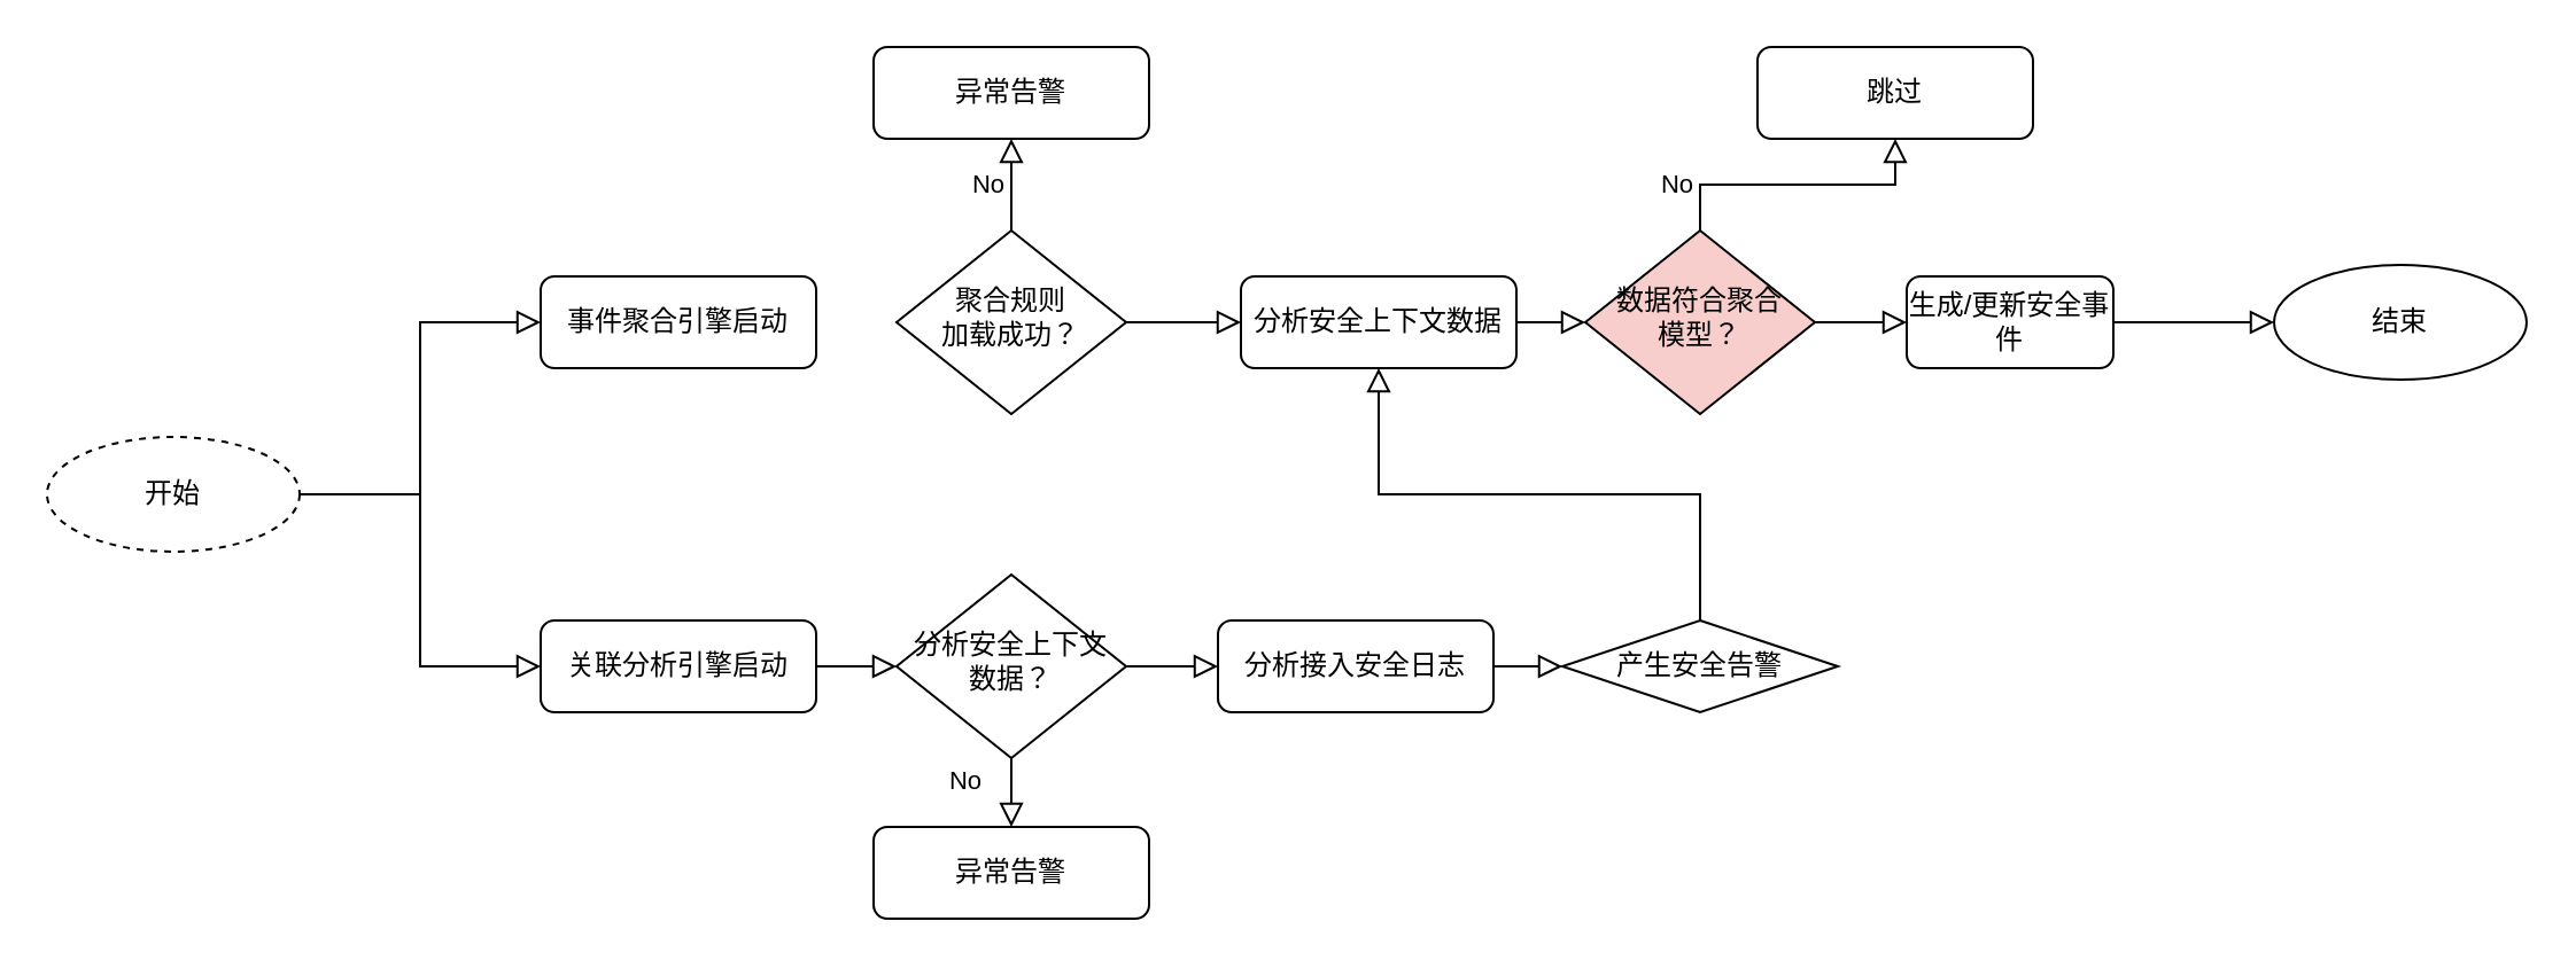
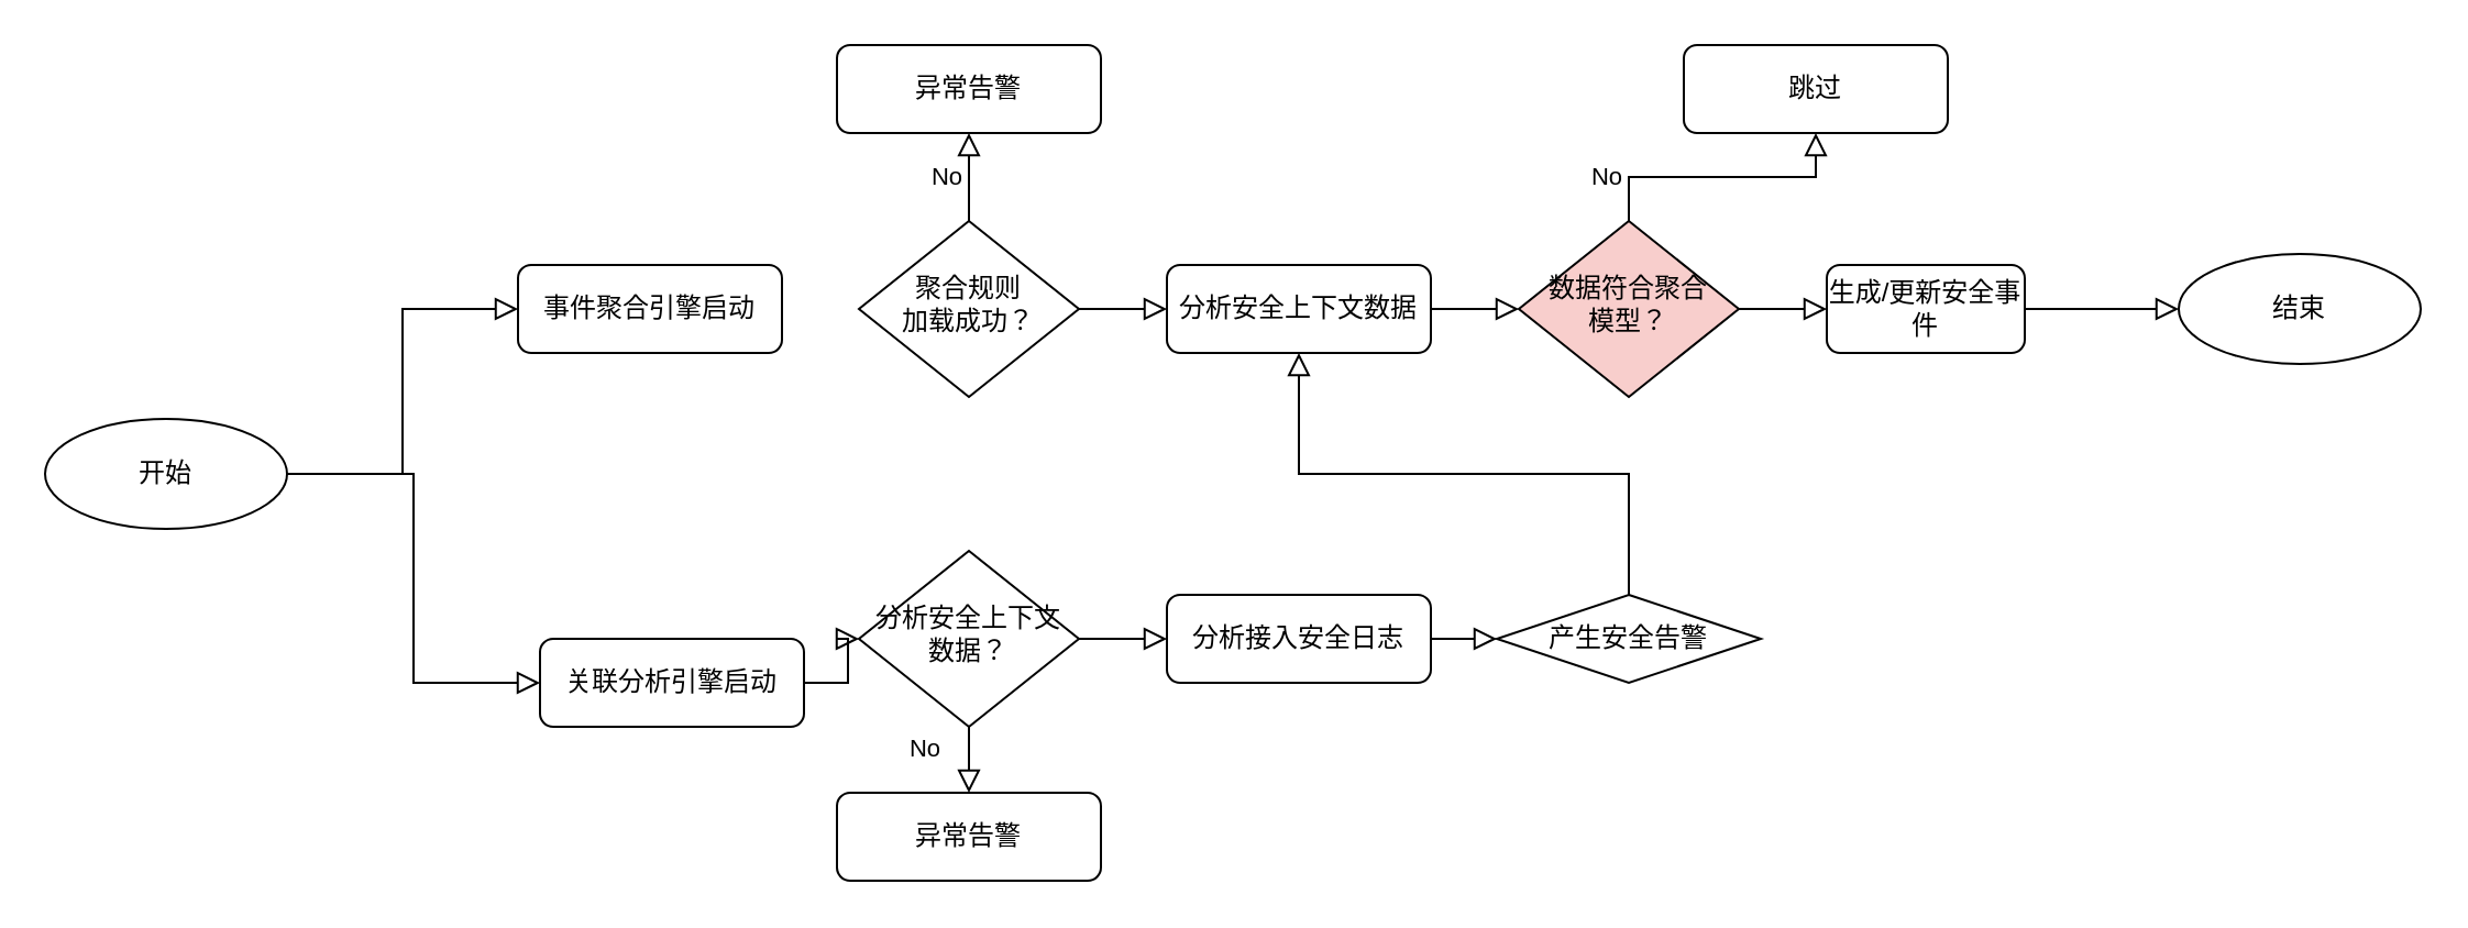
- <mxCell id="22" value="分析安全上下文数据" style="rounded=1;whiteSpace=wrap;html=1;fontSize=12;glass=0;strokeWidth=1;shadow=0;" vertex="1" parent="1"><mxGeometry x="540" y="120" width="120" height="40" as="geometry" /></mxCell>
+ <mxCell id="22" value="分析安全上下文数据" style="rounded=1;whiteSpace=wrap;html=1;fontSize=12;glass=0;strokeWidth=1;shadow=0;" vertex="1" parent="1"><mxGeometry x="530" y="120" width="120" height="40" as="geometry" /></mxCell>
- <mxCell id="4" value="开始" style="ellipse;whiteSpace=wrap;html=1;dashed=1;" vertex="1" parent="1"><mxGeometry x="20" y="190" width="110" height="50" as="geometry" /></mxCell>
+ <mxCell id="4" value="开始" style="ellipse;whiteSpace=wrap;html=1;" vertex="1" parent="1"><mxGeometry x="20" y="190" width="110" height="50" as="geometry" /></mxCell>
- <mxCell id="10" value="关联分析引擎启动" style="rounded=1;whiteSpace=wrap;html=1;fontSize=12;glass=0;strokeWidth=1;shadow=0;" vertex="1" parent="1"><mxGeometry x="235" y="270" width="120" height="40" as="geometry" /></mxCell>
+ <mxCell id="10" value="关联分析引擎启动" style="rounded=1;whiteSpace=wrap;html=1;fontSize=12;glass=0;strokeWidth=1;shadow=0;" vertex="1" parent="1"><mxGeometry x="245" y="290" width="120" height="40" as="geometry" /></mxCell>
